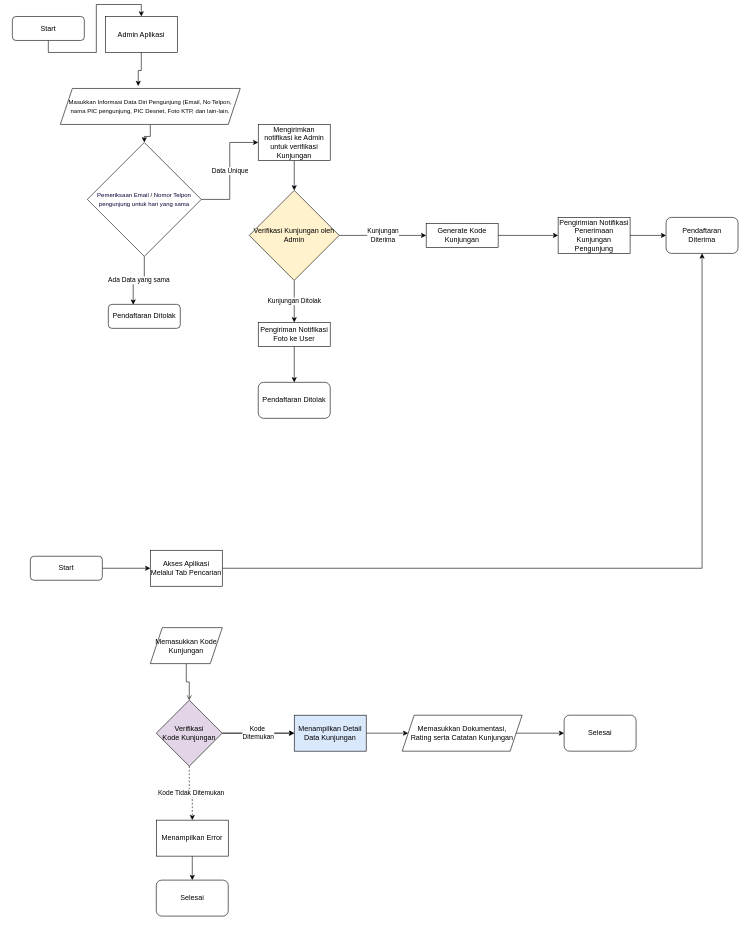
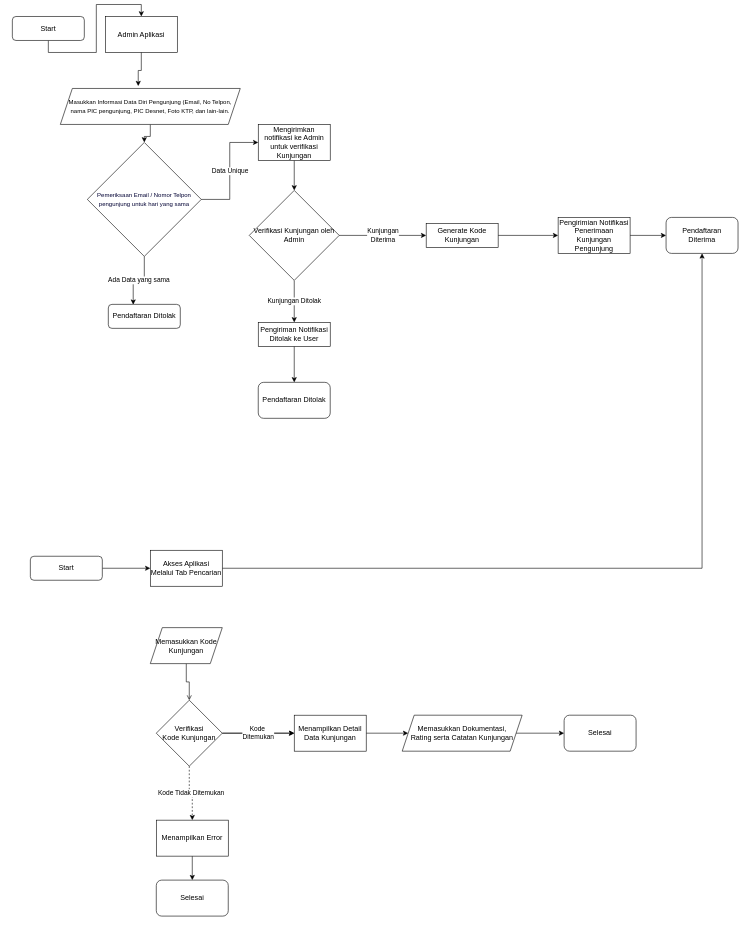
- <mxCell id="16" value="Verifikasi Kunjungan oleh Admin" style="rhombus;whiteSpace=wrap;html=1;fillColor=#fff2cc;" vertex="1" parent="1"><mxGeometry x="415" y="310" width="150" height="150" as="geometry" /></mxCell>
+ <mxCell id="16" value="Verifikasi Kunjungan oleh Admin" style="rhombus;whiteSpace=wrap;html=1;" vertex="1" parent="1"><mxGeometry x="415" y="310" width="150" height="150" as="geometry" /></mxCell>
- <mxCell id="18" value="Pengiriman Notifikasi Foto ke User" style="rounded=0;whiteSpace=wrap;html=1;fontSize=12;glass=0;strokeWidth=1;shadow=0;" vertex="1" parent="1"><mxGeometry x="430" y="530" width="120" height="40" as="geometry" /></mxCell>
+ <mxCell id="18" value="Pengiriman Notifikasi Ditolak ke User" style="rounded=0;whiteSpace=wrap;html=1;fontSize=12;glass=0;strokeWidth=1;shadow=0;" vertex="1" parent="1"><mxGeometry x="430" y="530" width="120" height="40" as="geometry" /></mxCell>
- <mxCell id="34" value="Verifikasi&lt;br&gt;Kode Kunjungan" style="rhombus;whiteSpace=wrap;html=1;fillColor=#e1d5e7;" vertex="1" parent="1"><mxGeometry x="260" y="1160" width="110" height="110" as="geometry" /></mxCell>
+ <mxCell id="34" value="Verifikasi&lt;br&gt;Kode Kunjungan" style="rhombus;whiteSpace=wrap;html=1;" vertex="1" parent="1"><mxGeometry x="260" y="1160" width="110" height="110" as="geometry" /></mxCell>
- <mxCell id="39" value="Menampilkan Detail Data Kunjungan" style="rounded=0;whiteSpace=wrap;html=1;fillColor=#dae8fc;" vertex="1" parent="1"><mxGeometry x="490" y="1185" width="120" height="60" as="geometry" /></mxCell>
+ <mxCell id="39" value="Menampilkan Detail Data Kunjungan" style="rounded=0;whiteSpace=wrap;html=1;" vertex="1" parent="1"><mxGeometry x="490" y="1185" width="120" height="60" as="geometry" /></mxCell>
